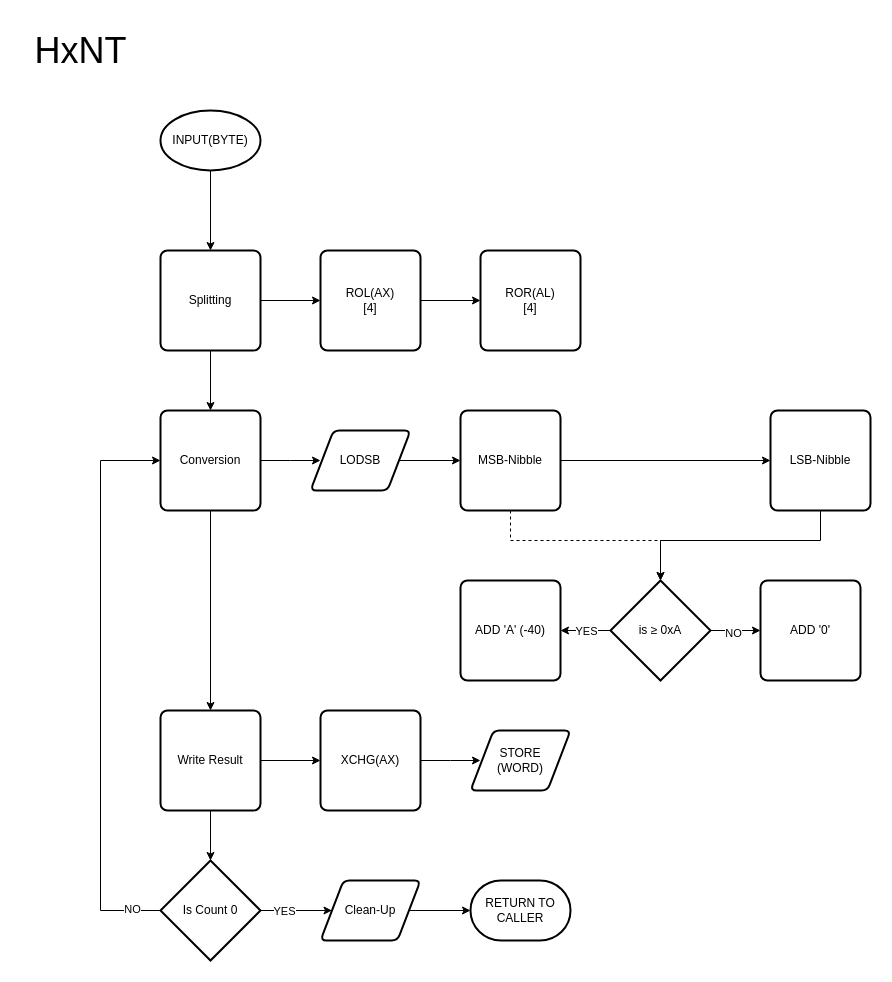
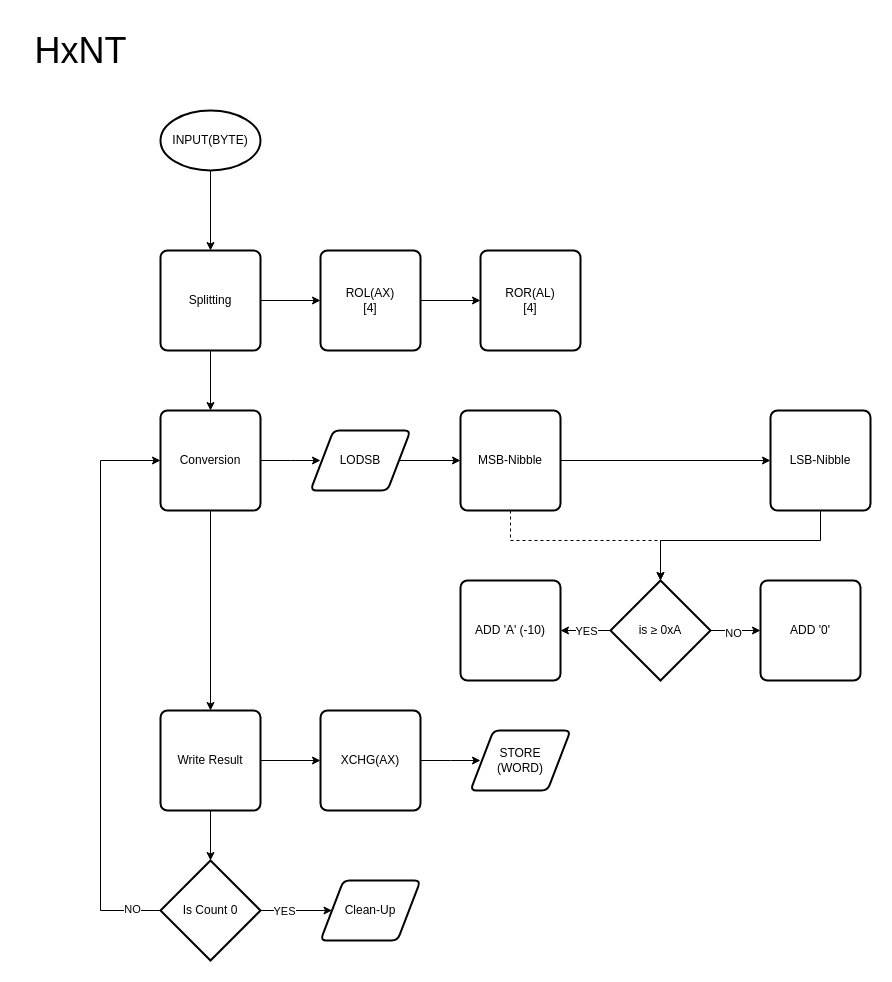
- <mxCell id="21" value="ADD 'A' (-40)" style="rounded=1;whiteSpace=wrap;html=1;absoluteArcSize=1;arcSize=14;strokeWidth=2;" vertex="1" parent="1"><mxGeometry x="460" y="580" width="100" height="100" as="geometry" /></mxCell>
+ <mxCell id="21" value="ADD 'A' (-10)" style="rounded=1;whiteSpace=wrap;html=1;absoluteArcSize=1;arcSize=14;strokeWidth=2;" vertex="1" parent="1"><mxGeometry x="460" y="580" width="100" height="100" as="geometry" /></mxCell>
- <mxCell id="35" value="" style="edgeStyle=orthogonalEdgeStyle;rounded=0;orthogonalLoop=1;jettySize=auto;html=1;" edge="1" parent="1" source="36" target="34"><mxGeometry relative="1" as="geometry" /></mxCell>
- <mxCell id="34" value="RETURN TO CALLER" style="strokeWidth=2;html=1;shape=mxgraph.flowchart.terminator;whiteSpace=wrap;" vertex="1" parent="1"><mxGeometry x="470" y="880" width="100" height="60" as="geometry" /></mxCell>
